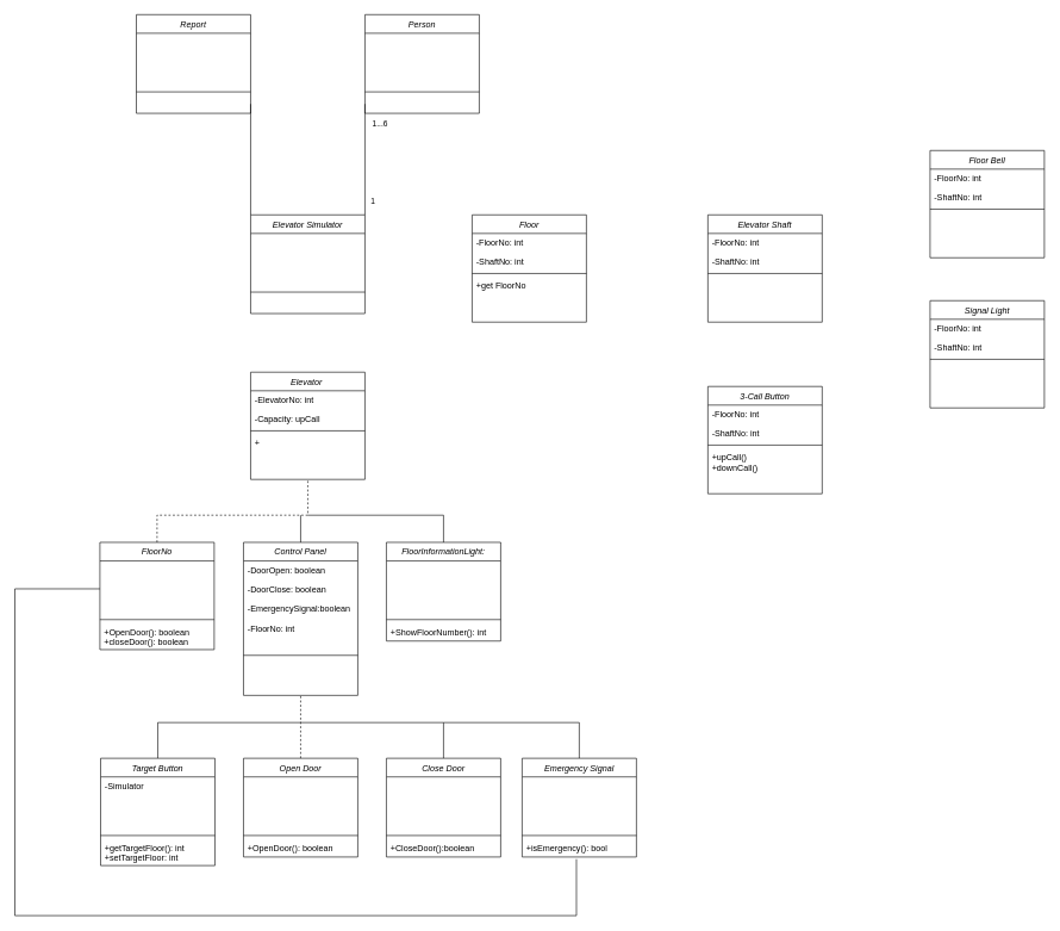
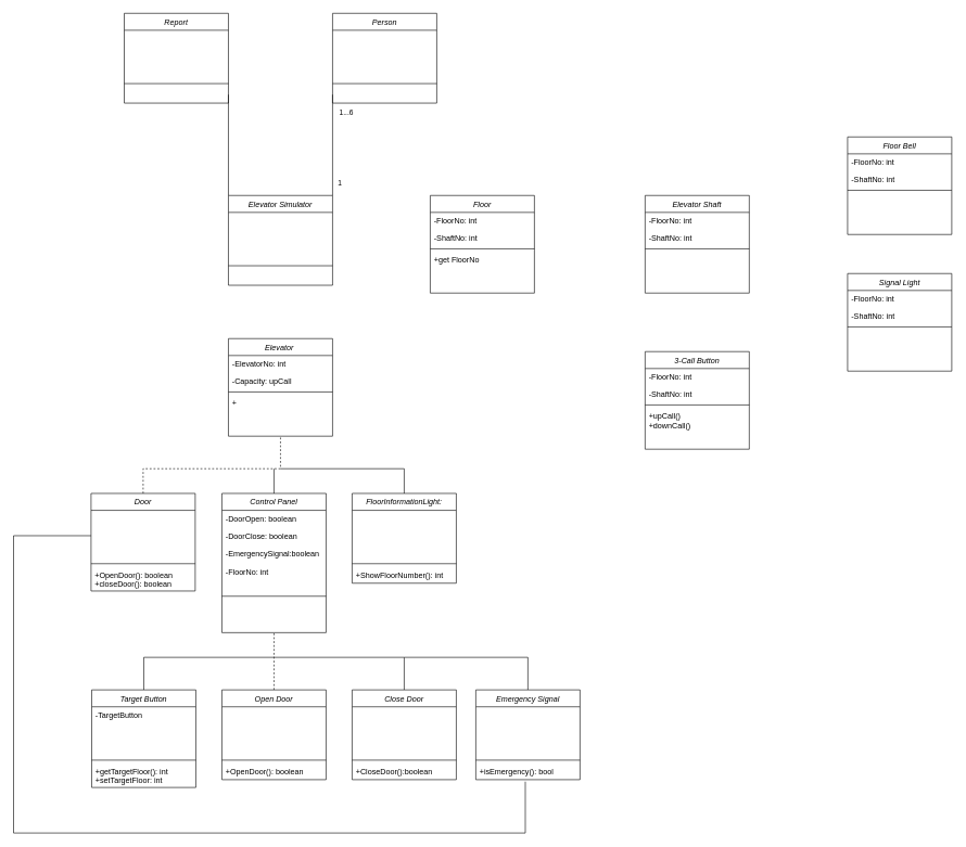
- <mxCell id="27" value="FloorNo" style="swimlane;fontStyle=2;align=center;verticalAlign=top;childLayout=stackLayout;horizontal=1;startSize=26;horizontalStack=0;resizeParent=1;resizeLast=0;collapsible=1;marginBottom=0;rounded=0;shadow=0;strokeWidth=1;" parent="1" vertex="1"><mxGeometry x="139" y="758" width="160" height="150" as="geometry"><mxRectangle x="230" y="140" width="160" height="26" as="alternateBounds" /></mxGeometry></mxCell>
+ <mxCell id="27" value="Door" style="swimlane;fontStyle=2;align=center;verticalAlign=top;childLayout=stackLayout;horizontal=1;startSize=26;horizontalStack=0;resizeParent=1;resizeLast=0;collapsible=1;marginBottom=0;rounded=0;shadow=0;strokeWidth=1;" parent="1" vertex="1"><mxGeometry x="139" y="758" width="160" height="150" as="geometry"><mxRectangle x="230" y="140" width="160" height="26" as="alternateBounds" /></mxGeometry></mxCell>
- <mxCell id="92" value="-Simulator" style="text;align=left;verticalAlign=top;spacingLeft=4;spacingRight=4;overflow=hidden;rotatable=0;points=[[0,0.5],[1,0.5]];portConstraint=eastwest;" vertex="1" parent="91"><mxGeometry y="26" width="160" height="26" as="geometry" /></mxCell>
+ <mxCell id="92" value="-TargetButton" style="text;align=left;verticalAlign=top;spacingLeft=4;spacingRight=4;overflow=hidden;rotatable=0;points=[[0,0.5],[1,0.5]];portConstraint=eastwest;" vertex="1" parent="91"><mxGeometry y="26" width="160" height="26" as="geometry" /></mxCell>
